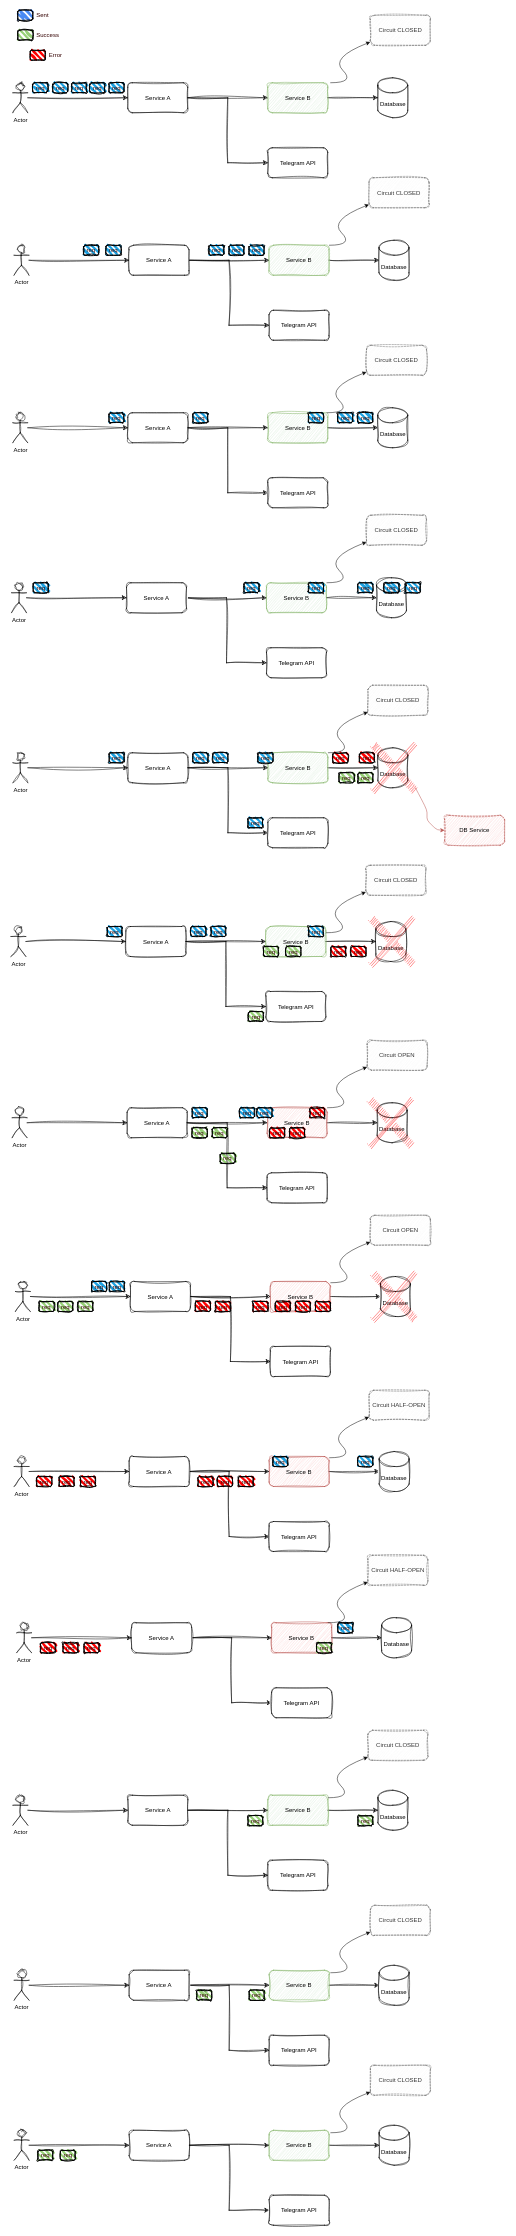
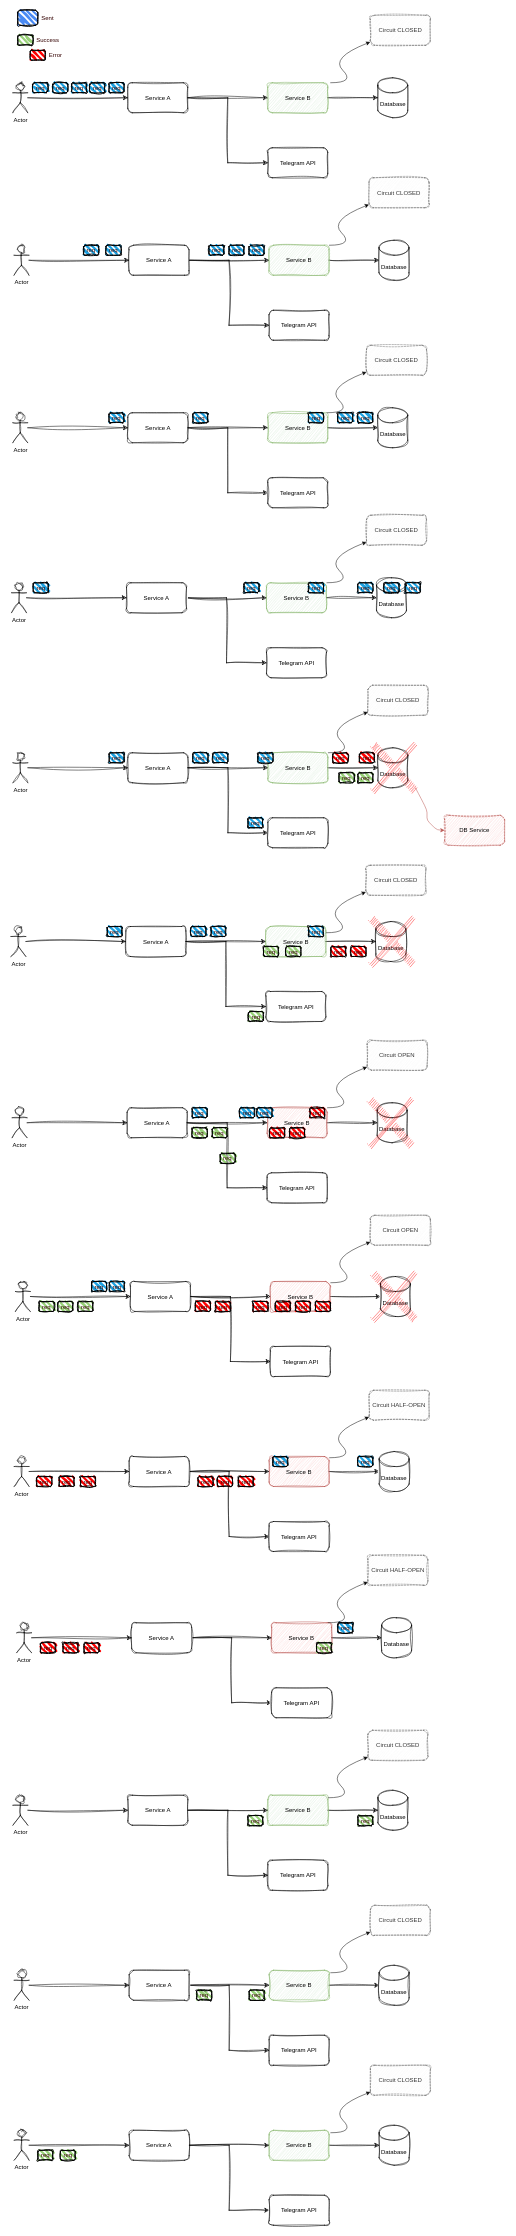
- <mxCell id="82" value="Sent" style="rounded=1;whiteSpace=wrap;html=1;strokeWidth=2;fillWeight=4;hachureGap=8;hachureAngle=45;fillColor=#4A8AF3;sketch=1;curveFitting=1;jiggle=2;fontColor=#330000;labelPosition=right;verticalLabelPosition=middle;align=left;verticalAlign=middle;spacingTop=0;spacing=0;spacingLeft=7;" vertex="1" parent="1"><mxGeometry x="34.5" y="20" width="30" height="20" as="geometry" /></mxCell>
+ <mxCell id="82" value="Sent" style="rounded=1;whiteSpace=wrap;html=1;strokeWidth=2;fillWeight=4;hachureGap=8;hachureAngle=45;fillColor=#4A8AF3;sketch=1;curveFitting=1;jiggle=2;fontColor=#330000;labelPosition=right;verticalLabelPosition=middle;align=left;verticalAlign=middle;spacingTop=0;spacing=0;spacingLeft=7;" vertex="1" parent="1"><mxGeometry x="34.5" y="20" width="40" height="30" as="geometry" /></mxCell>
- <mxCell id="83" value="Success" style="rounded=1;whiteSpace=wrap;html=1;strokeWidth=2;fillWeight=4;hachureGap=8;hachureAngle=45;fillColor=#97D077;sketch=1;curveFitting=1;jiggle=2;fontColor=#330000;labelPosition=right;verticalLabelPosition=middle;align=left;verticalAlign=middle;spacingTop=0;spacing=0;spacingLeft=7;" vertex="1" parent="1"><mxGeometry x="34.5" y="60" width="30" height="20" as="geometry" /></mxCell>
+ <mxCell id="83" value="Success" style="rounded=1;whiteSpace=wrap;html=1;strokeWidth=2;fillWeight=4;hachureGap=8;hachureAngle=45;fillColor=#97D077;sketch=1;curveFitting=1;jiggle=2;fontColor=#330000;labelPosition=right;verticalLabelPosition=middle;align=left;verticalAlign=middle;spacingTop=0;spacing=0;spacingLeft=7;" vertex="1" parent="1"><mxGeometry x="34.5" y="70" width="30" height="20" as="geometry" /></mxCell>
